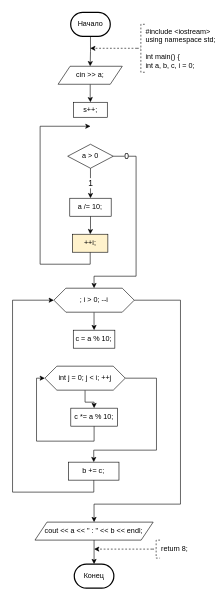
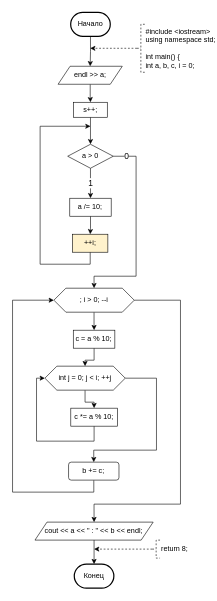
- <mxCell id="5" value="cin &amp;gt;&amp;gt; a;" style="shape=parallelogram;perimeter=parallelogramPerimeter;whiteSpace=wrap;html=1;fixedSize=1;" vertex="1" parent="1"><mxGeometry x="95.96" y="110" width="107" height="30" as="geometry" /></mxCell>
+ <mxCell id="5" value="endl &amp;gt;&amp;gt; a;" style="shape=parallelogram;perimeter=parallelogramPerimeter;whiteSpace=wrap;html=1;fixedSize=1;" vertex="1" parent="1"><mxGeometry x="95.96" y="110" width="107" height="30" as="geometry" /></mxCell>
+ <mxCell id="8" style="edgeStyle=orthogonalEdgeStyle;rounded=0;orthogonalLoop=1;jettySize=auto;html=1;exitX=0.5;exitY=1;exitDx=0;exitDy=0;entryX=0.5;entryY=0;entryDx=0;entryDy=0;" edge="1" parent="1" source="9" target="24"><mxGeometry relative="1" as="geometry" /></mxCell>
+ <mxCell id="13" style="edgeStyle=orthogonalEdgeStyle;rounded=0;orthogonalLoop=1;jettySize=auto;html=1;entryX=0.5;entryY=0;entryDx=0;entryDy=0;fontSize=14;" edge="1" parent="1" source="14" target="31"><mxGeometry relative="1" as="geometry" /></mxCell>
- <mxCell id="16" value="b += c;" style="whiteSpace=wrap;html=1;" vertex="1" parent="1"><mxGeometry x="113.41" y="770" width="84.06" height="30" as="geometry" /></mxCell>
+ <mxCell id="16" value="b += c;" style="whiteSpace=wrap;html=1;rounded=1;" vertex="1" parent="1"><mxGeometry x="113.41" y="770" width="84.06" height="30" as="geometry" /></mxCell>
